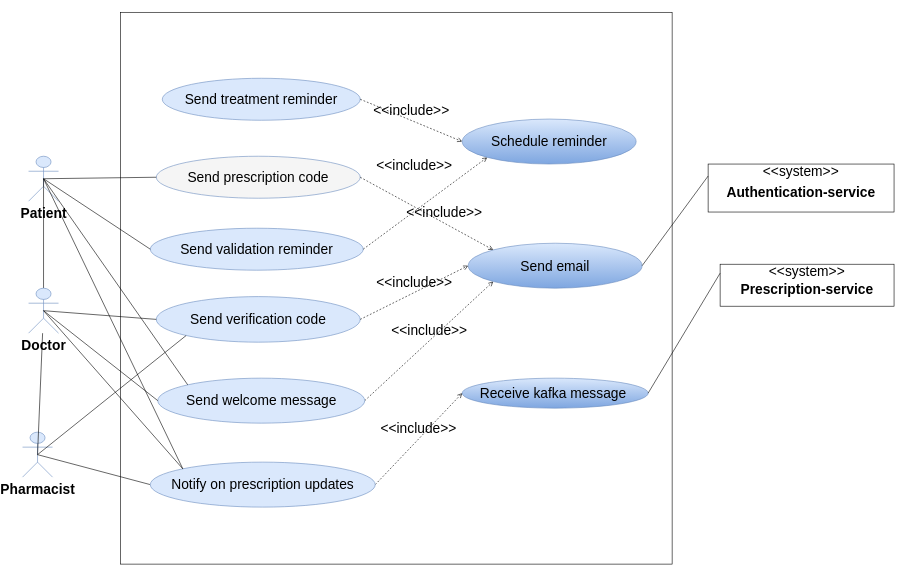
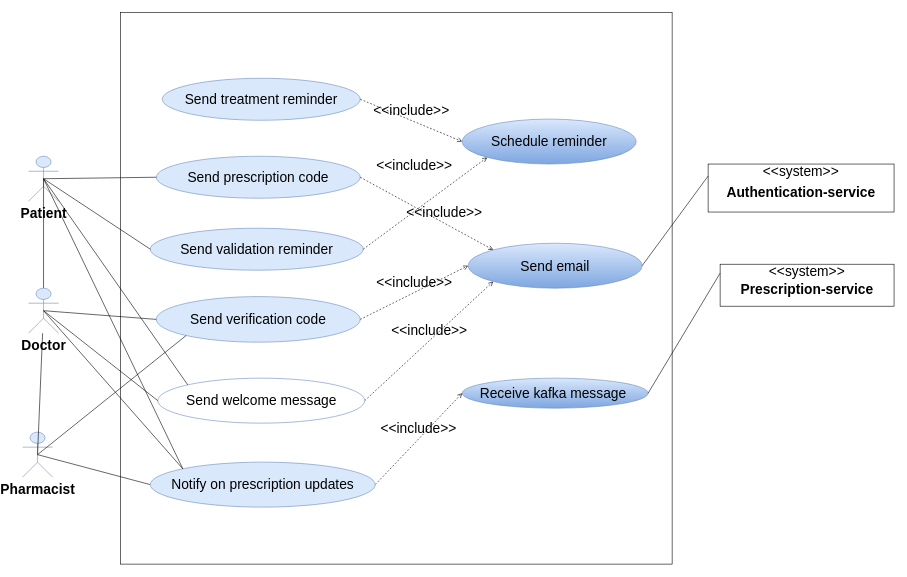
- <mxCell id="36" value="&lt;table&gt;&lt;tbody&gt;&lt;tr&gt;&lt;td&gt;Send prescription code&lt;table&gt;&lt;tbody&gt;&lt;tr&gt;&lt;/tr&gt;&lt;/tbody&gt;&lt;/table&gt;&lt;/td&gt;&lt;/tr&gt;&lt;/tbody&gt;&lt;/table&gt;" style="ellipse;whiteSpace=wrap;html=1;fillColor=#f5f5f5;strokeColor=#6c8ebf;fontSize=23;" parent="1" vertex="1"><mxGeometry x="243" y="260" width="340" height="70" as="geometry" /></mxCell>
+ <mxCell id="36" value="&lt;table&gt;&lt;tbody&gt;&lt;tr&gt;&lt;td&gt;Send prescription code&lt;table&gt;&lt;tbody&gt;&lt;tr&gt;&lt;/tr&gt;&lt;/tbody&gt;&lt;/table&gt;&lt;/td&gt;&lt;/tr&gt;&lt;/tbody&gt;&lt;/table&gt;" style="ellipse;whiteSpace=wrap;html=1;fillColor=#dae8fc;strokeColor=#6c8ebf;fontSize=23;" parent="1" vertex="1"><mxGeometry x="243" y="260" width="340" height="70" as="geometry" /></mxCell>
- <mxCell id="29" value="&lt;table&gt;&lt;tbody&gt;&lt;tr&gt;&lt;td&gt;Send welcome message&lt;table&gt;&lt;tbody&gt;&lt;tr&gt;&lt;/tr&gt;&lt;/tbody&gt;&lt;/table&gt;&lt;/td&gt;&lt;/tr&gt;&lt;/tbody&gt;&lt;/table&gt;" style="ellipse;whiteSpace=wrap;html=1;fillColor=#dae8fc;strokeColor=#6c8ebf;fontSize=23;" parent="1" vertex="1"><mxGeometry x="245.5" y="630" width="345" height="75" as="geometry" /></mxCell>
+ <mxCell id="29" value="&lt;table&gt;&lt;tbody&gt;&lt;tr&gt;&lt;td&gt;Send welcome message&lt;table&gt;&lt;tbody&gt;&lt;tr&gt;&lt;/tr&gt;&lt;/tbody&gt;&lt;/table&gt;&lt;/td&gt;&lt;/tr&gt;&lt;/tbody&gt;&lt;/table&gt;" style="ellipse;whiteSpace=wrap;html=1;fillColor=#ffffff;strokeColor=#6c8ebf;fontSize=23;" parent="1" vertex="1"><mxGeometry x="245.5" y="630" width="345" height="75" as="geometry" /></mxCell>
